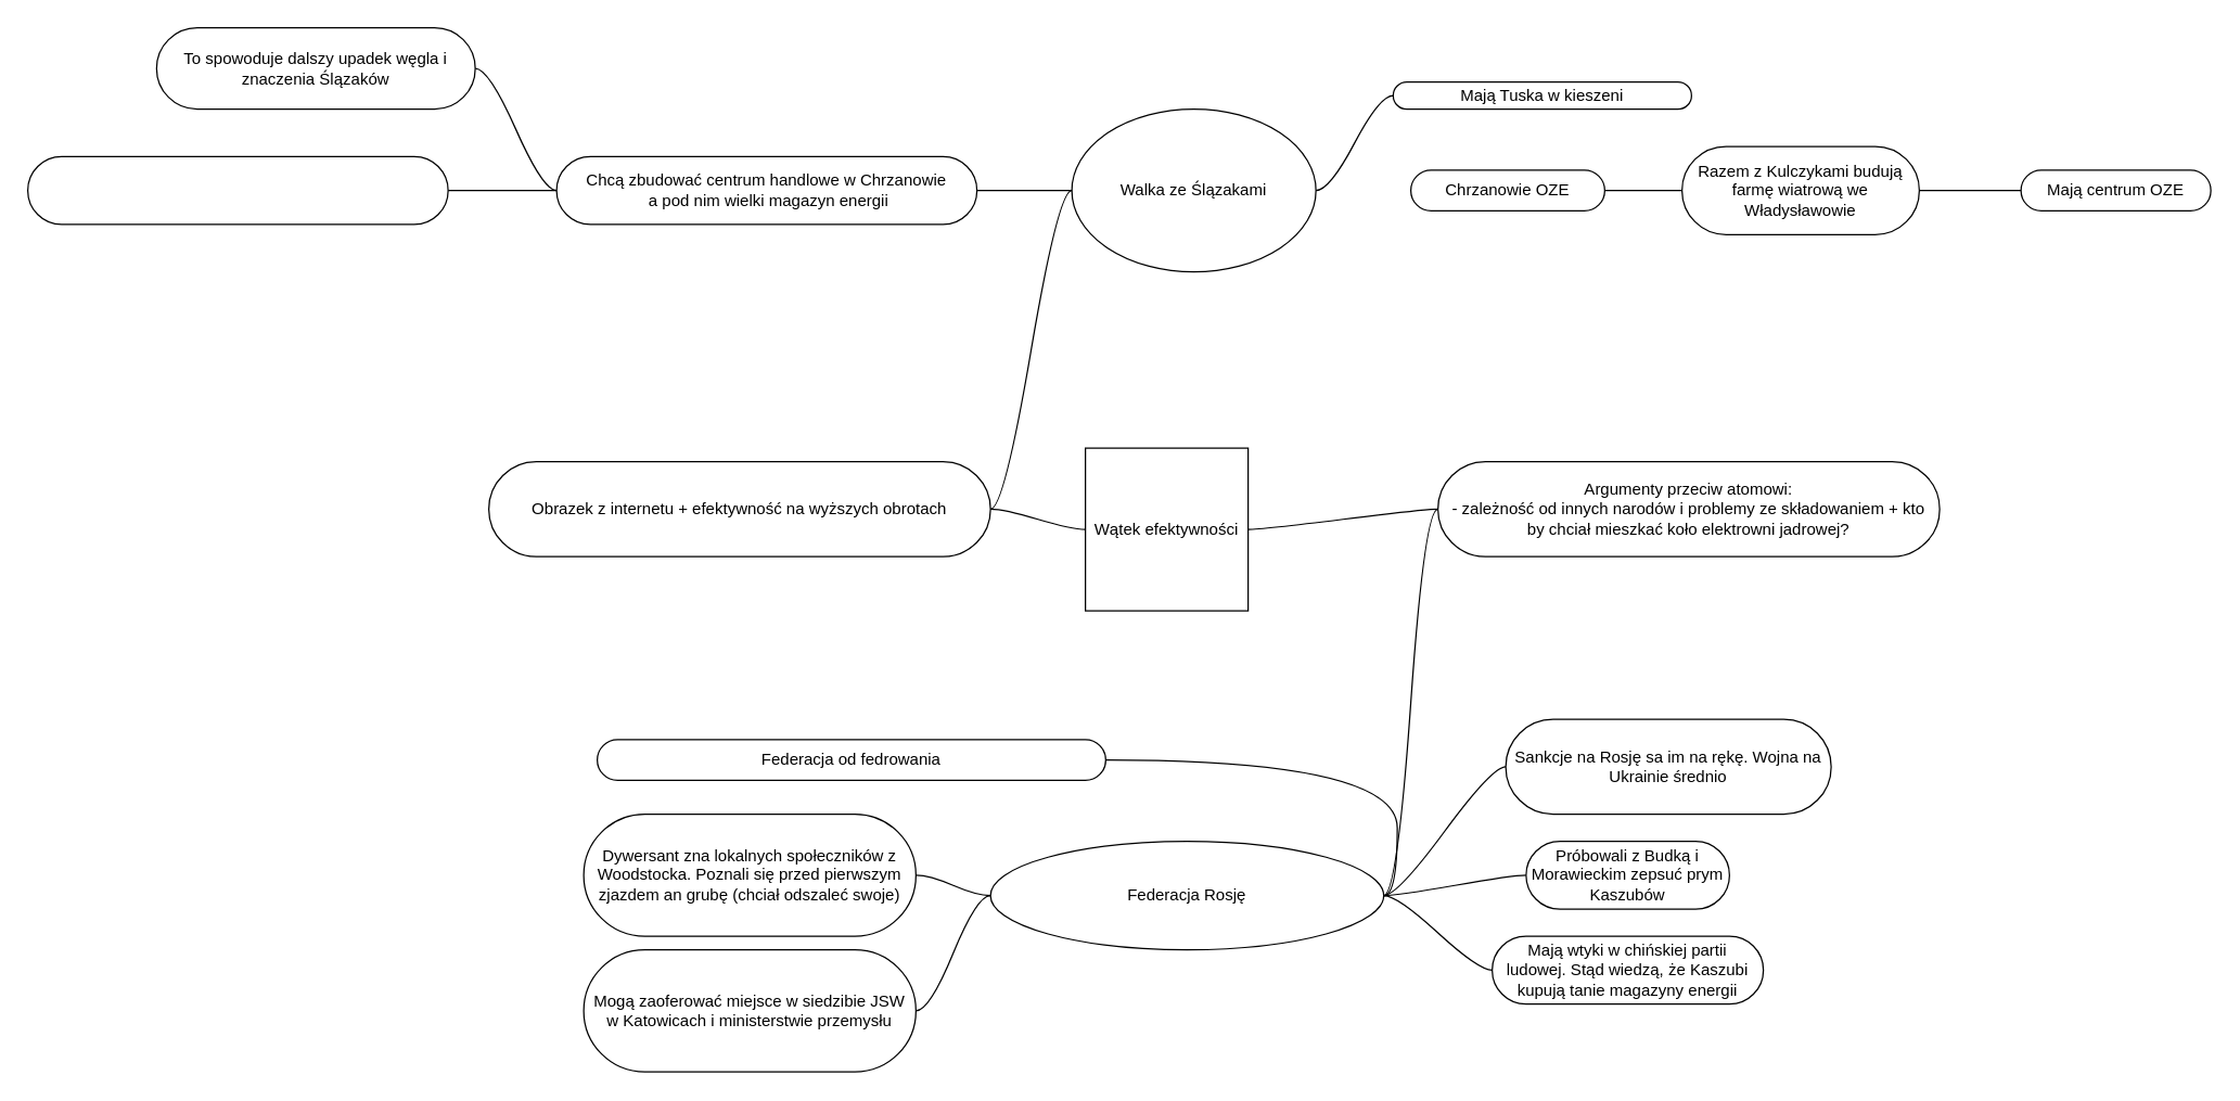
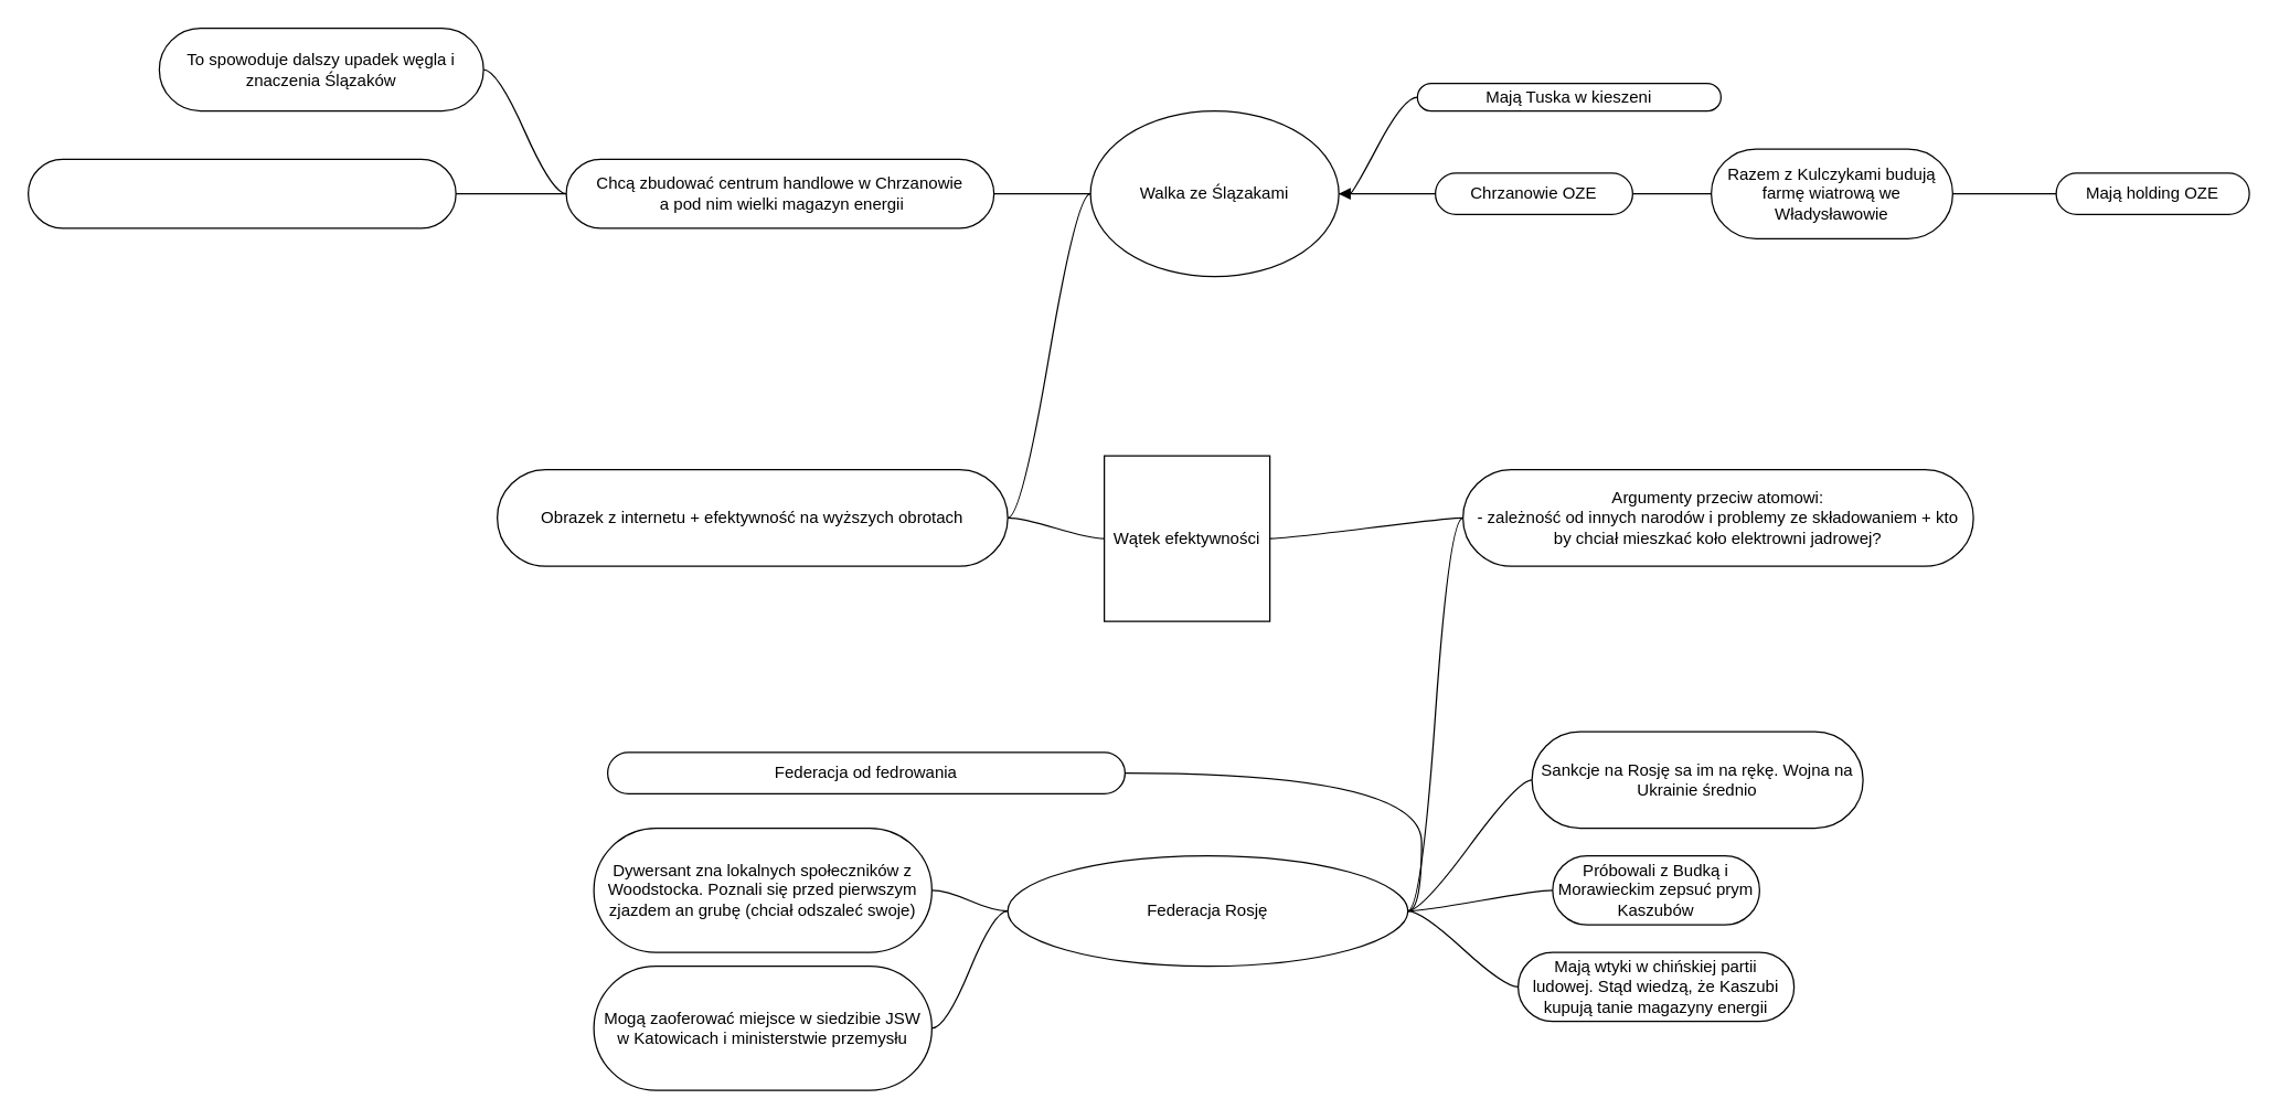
- <mxCell id="13" style="edgeStyle=entityRelationEdgeStyle;rounded=0;orthogonalLoop=1;jettySize=auto;html=1;startArrow=none;endArrow=none;segment=10;curved=1;sourcePerimeterSpacing=0;targetPerimeterSpacing=0;entryX=1;entryY=0.5;entryDx=0;entryDy=0;" parent="1" source="14" target="3" edge="1"><mxGeometry relative="1" as="geometry" /></mxCell>
+ <mxCell id="13" style="edgeStyle=entityRelationEdgeStyle;rounded=0;orthogonalLoop=1;jettySize=auto;html=1;startArrow=none;endArrow=block;segment=10;curved=1;sourcePerimeterSpacing=0;targetPerimeterSpacing=0;entryX=1;entryY=0.5;entryDx=0;entryDy=0;" parent="1" source="14" target="3" edge="1"><mxGeometry relative="1" as="geometry" /></mxCell>
+ <mxCell id="9" value="" style="edgeStyle=entityRelationEdgeStyle;startArrow=none;endArrow=none;segment=10;curved=1;sourcePerimeterSpacing=0;targetPerimeterSpacing=0;rounded=0;" parent="1" source="3" target="8" edge="1"><mxGeometry relative="1" as="geometry"><mxPoint x="1000" y="135" as="targetPoint" /></mxGeometry></mxCell>
- <mxCell id="27" value="Mają centrum OZE" style="whiteSpace=wrap;html=1;rounded=1;arcSize=50;align=center;verticalAlign=middle;strokeWidth=1;autosize=1;spacing=4;treeFolding=1;treeMoving=1;newEdgeStyle={&quot;edgeStyle&quot;:&quot;entityRelationEdgeStyle&quot;,&quot;startArrow&quot;:&quot;none&quot;,&quot;endArrow&quot;:&quot;none&quot;,&quot;segment&quot;:10,&quot;curved&quot;:1,&quot;sourcePerimeterSpacing&quot;:0,&quot;targetPerimeterSpacing&quot;:0};" parent="1" vertex="1"><mxGeometry x="1490" y="125" width="140" height="30" as="geometry" /></mxCell>
+ <mxCell id="27" value="Mają holding OZE" style="whiteSpace=wrap;html=1;rounded=1;arcSize=50;align=center;verticalAlign=middle;strokeWidth=1;autosize=1;spacing=4;treeFolding=1;treeMoving=1;newEdgeStyle={&quot;edgeStyle&quot;:&quot;entityRelationEdgeStyle&quot;,&quot;startArrow&quot;:&quot;none&quot;,&quot;endArrow&quot;:&quot;none&quot;,&quot;segment&quot;:10,&quot;curved&quot;:1,&quot;sourcePerimeterSpacing&quot;:0,&quot;targetPerimeterSpacing&quot;:0};" parent="1" vertex="1"><mxGeometry x="1490" y="125" width="140" height="30" as="geometry" /></mxCell>
